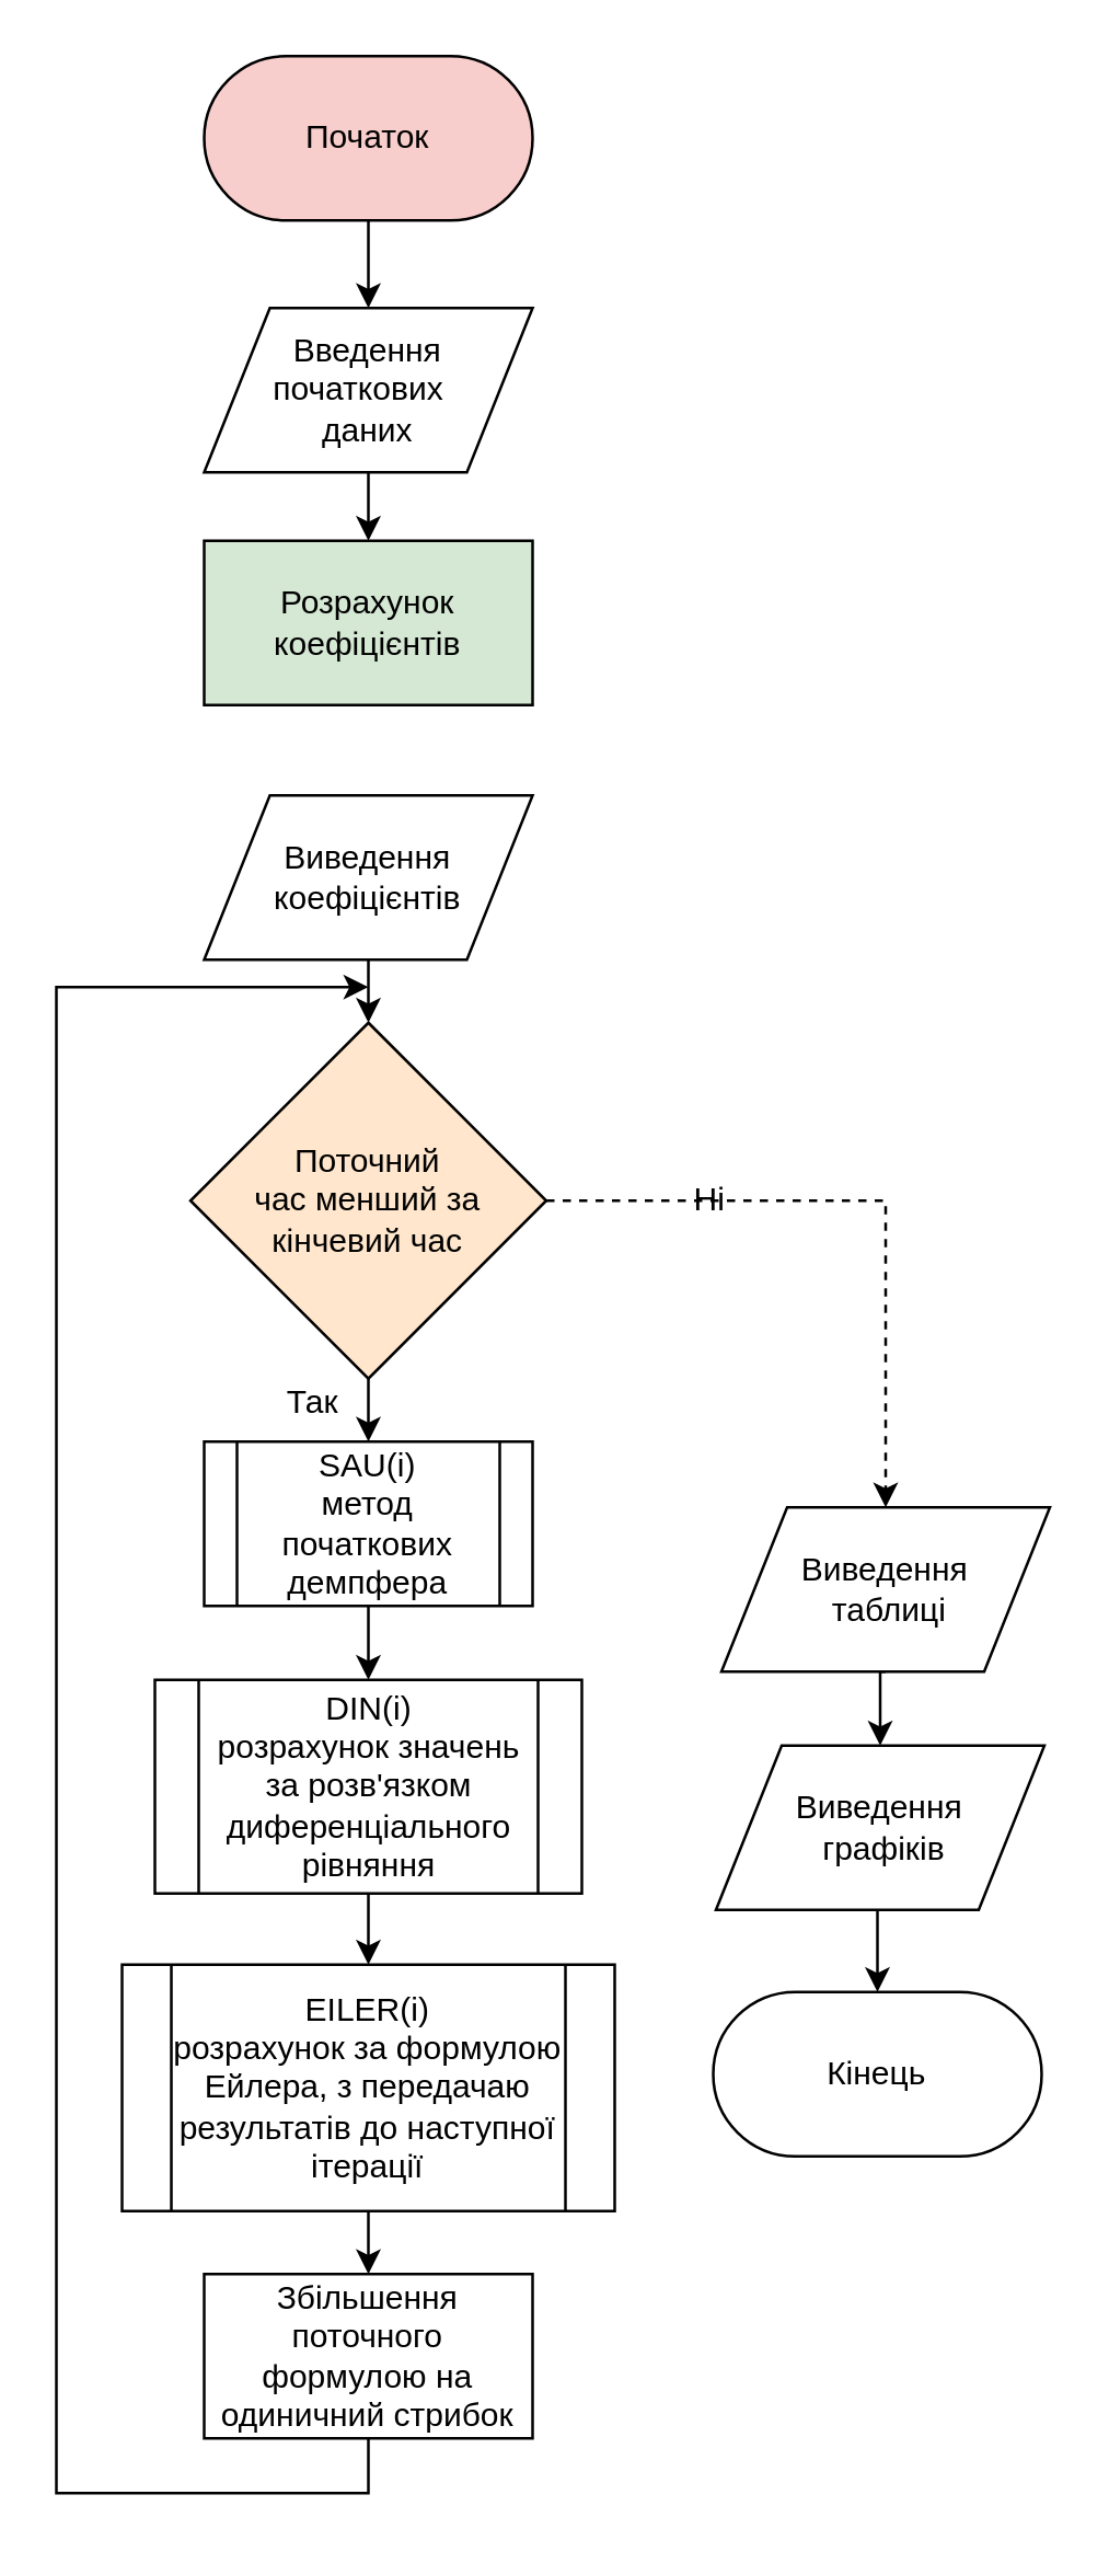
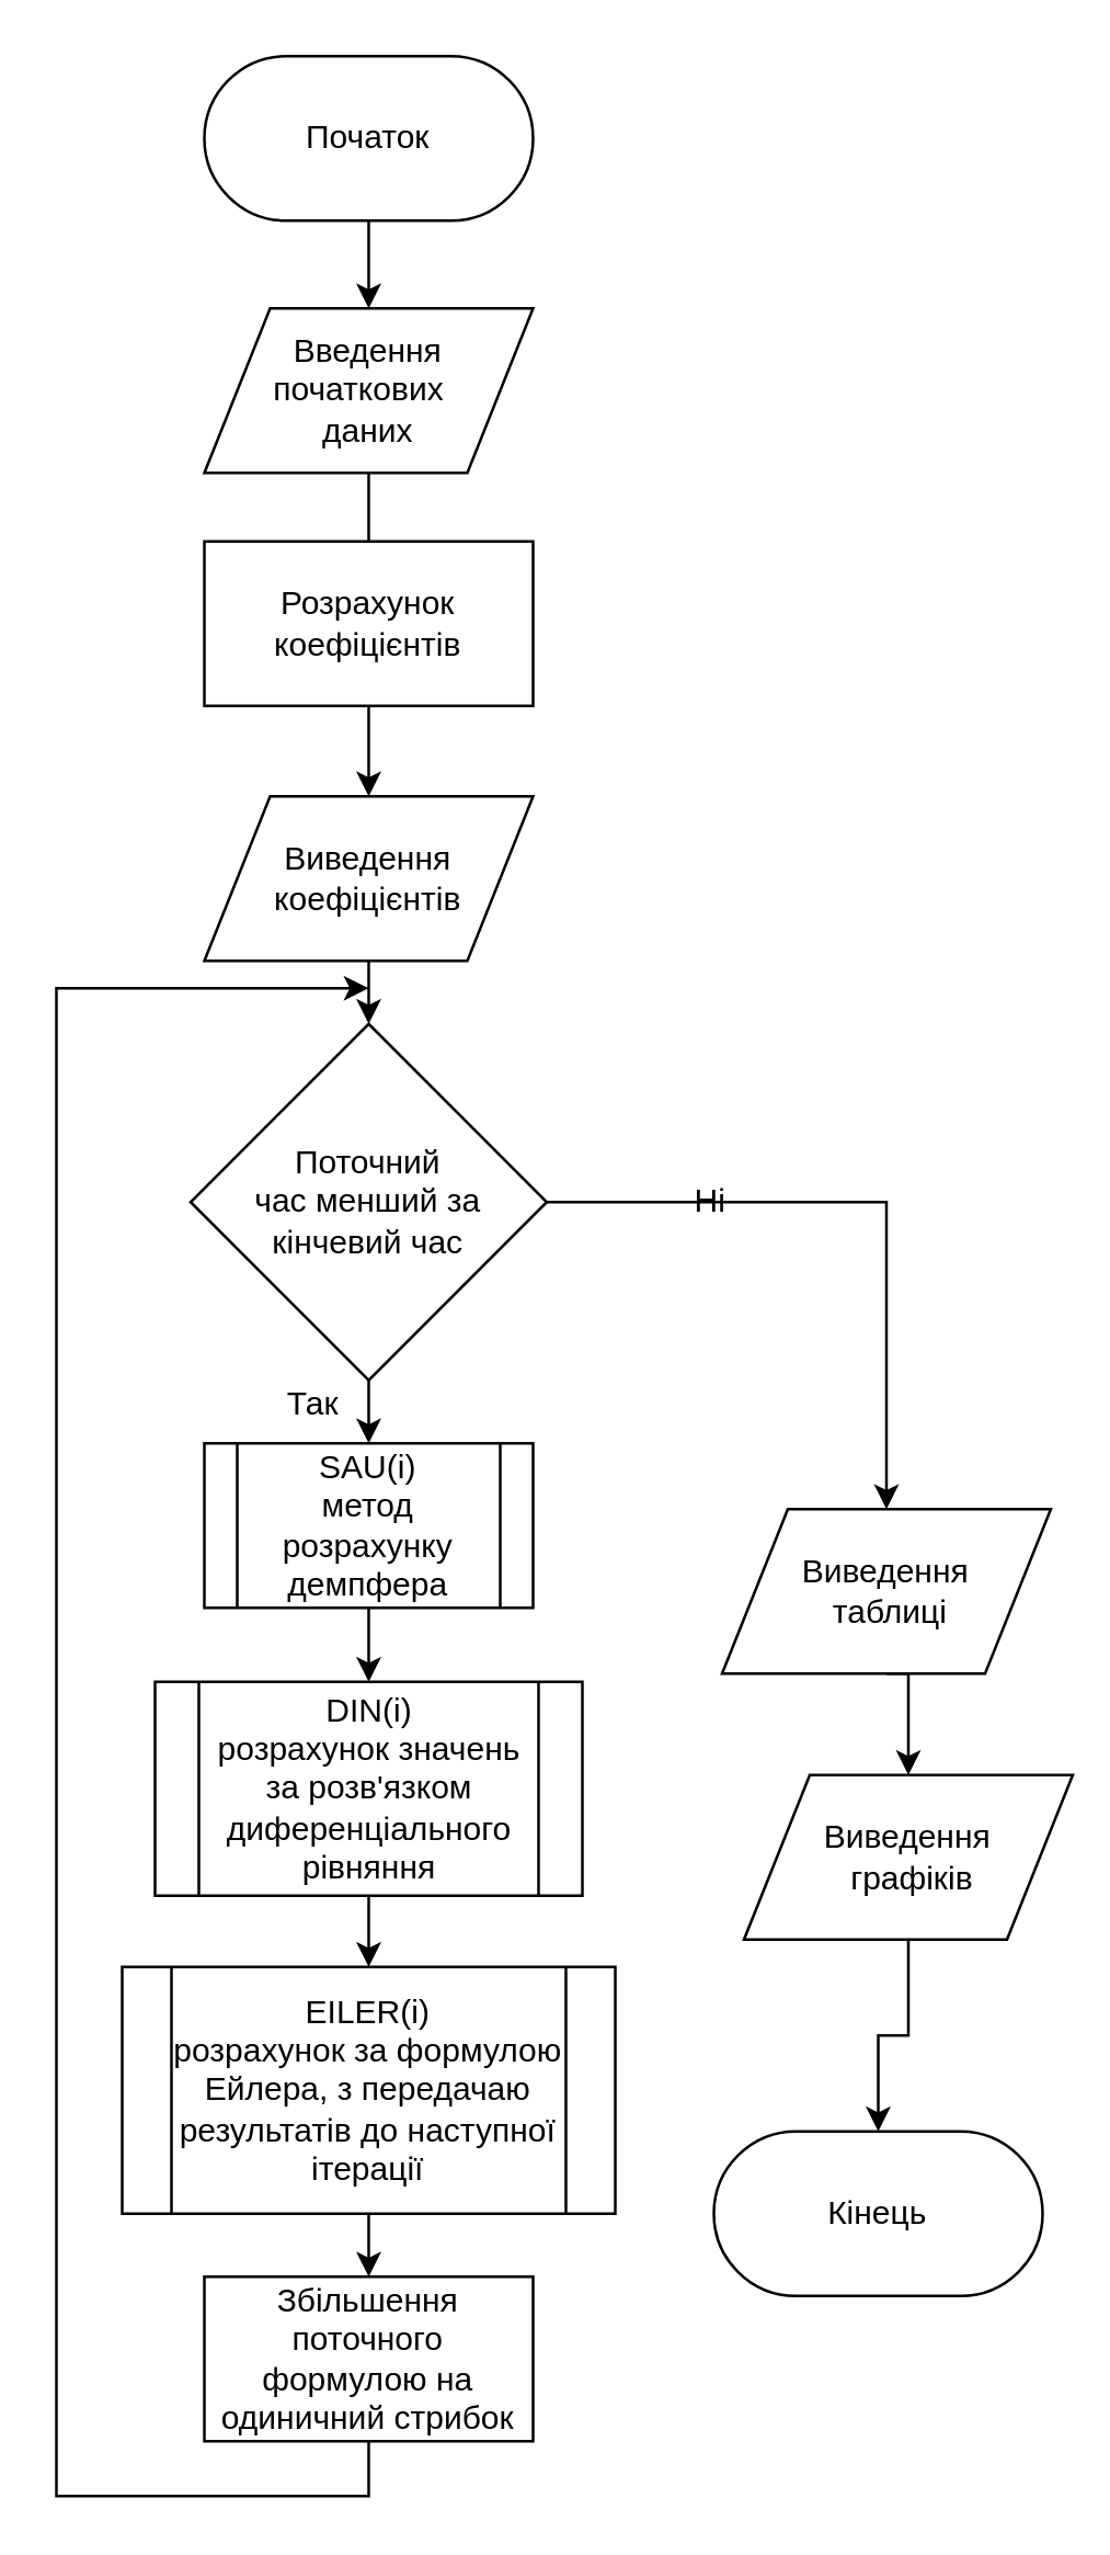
- <mxCell id="9" value="Початок" style="rounded=1;whiteSpace=wrap;html=1;arcSize=50;fillColor=#f8cecc;" parent="1" vertex="1"><mxGeometry x="74" y="20" width="120" height="60" as="geometry" /></mxCell>
+ <mxCell id="9" value="Початок" style="rounded=1;whiteSpace=wrap;html=1;arcSize=50;" parent="1" vertex="1"><mxGeometry x="74" y="20" width="120" height="60" as="geometry" /></mxCell>
- <mxCell id="2" style="edgeStyle=orthogonalEdgeStyle;rounded=0;orthogonalLoop=1;jettySize=auto;html=1;exitX=0.5;exitY=1;exitDx=0;exitDy=0;entryX=0.5;entryY=0;entryDx=0;entryDy=0;" parent="1" source="3" target="5" edge="1"><mxGeometry relative="1" as="geometry" /></mxCell>
+ <mxCell id="2" style="edgeStyle=orthogonalEdgeStyle;rounded=0;orthogonalLoop=1;jettySize=auto;html=1;exitX=0.5;exitY=1;exitDx=0;exitDy=0;entryX=0.5;entryY=0;entryDx=0;entryDy=0;endArrow=none;" parent="1" source="3" target="5" edge="1"><mxGeometry relative="1" as="geometry" /></mxCell>
- <mxCell id="5" value="Розрахунок коефіцієнтів" style="rounded=0;whiteSpace=wrap;html=1;fillColor=#d5e8d4;" parent="1" vertex="1"><mxGeometry x="74" y="197" width="120" height="60" as="geometry" /></mxCell>
+ <mxCell id="5" value="Розрахунок коефіцієнтів" style="rounded=0;whiteSpace=wrap;html=1;" parent="1" vertex="1"><mxGeometry x="74" y="197" width="120" height="60" as="geometry" /></mxCell>
+ <mxCell id="4" style="edgeStyle=orthogonalEdgeStyle;rounded=0;orthogonalLoop=1;jettySize=auto;html=1;exitX=0.5;exitY=1;exitDx=0;exitDy=0;entryX=0.5;entryY=0;entryDx=0;entryDy=0;" parent="1" source="5" target="7" edge="1"><mxGeometry relative="1" as="geometry" /></mxCell>
- <mxCell id="12" value="Поточний &lt;br&gt;час менший за кінчевий час" style="rhombus;whiteSpace=wrap;html=1;fillColor=#ffe6cc;" parent="1" vertex="1"><mxGeometry x="69" y="373" width="130" height="130" as="geometry" /></mxCell>
+ <mxCell id="12" value="Поточний &lt;br&gt;час менший за кінчевий час" style="rhombus;whiteSpace=wrap;html=1;" parent="1" vertex="1"><mxGeometry x="69" y="373" width="130" height="130" as="geometry" /></mxCell>
- <mxCell id="11" style="edgeStyle=orthogonalEdgeStyle;rounded=0;orthogonalLoop=1;jettySize=auto;html=1;exitX=1;exitY=0.5;exitDx=0;exitDy=0;entryX=0.5;entryY=0;entryDx=0;entryDy=0;dashed=1;" parent="1" source="12" target="22" edge="1"><mxGeometry relative="1" as="geometry" /></mxCell>
+ <mxCell id="11" style="edgeStyle=orthogonalEdgeStyle;rounded=0;orthogonalLoop=1;jettySize=auto;html=1;exitX=1;exitY=0.5;exitDx=0;exitDy=0;entryX=0.5;entryY=0;entryDx=0;entryDy=0;" parent="1" source="12" target="22" edge="1"><mxGeometry relative="1" as="geometry" /></mxCell>
- <mxCell id="14" value="SAU(i)&lt;br&gt;метод початкових демпфера" style="shape=process;whiteSpace=wrap;html=1;backgroundOutline=1;" parent="1" vertex="1"><mxGeometry x="74" y="526" width="120" height="60" as="geometry" /></mxCell>
+ <mxCell id="14" value="SAU(i)&lt;br&gt;метод розрахунку демпфера" style="shape=process;whiteSpace=wrap;html=1;backgroundOutline=1;" parent="1" vertex="1"><mxGeometry x="74" y="526" width="120" height="60" as="geometry" /></mxCell>
- <mxCell id="24" value="Виведення&lt;br&gt;&amp;nbsp;графіків" style="shape=parallelogram;perimeter=parallelogramPerimeter;whiteSpace=wrap;html=1;" parent="1" vertex="1"><mxGeometry x="261" y="637" width="120" height="60" as="geometry" /></mxCell>
+ <mxCell id="24" value="Виведення&lt;br&gt;&amp;nbsp;графіків" style="shape=parallelogram;perimeter=parallelogramPerimeter;whiteSpace=wrap;html=1;" parent="1" vertex="1"><mxGeometry x="271" y="647" width="120" height="60" as="geometry" /></mxCell>
- <mxCell id="25" value="Кінець" style="rounded=1;whiteSpace=wrap;html=1;arcSize=50;" parent="1" vertex="1"><mxGeometry x="260" y="727" width="120" height="60" as="geometry" /></mxCell>
+ <mxCell id="25" value="Кінець" style="rounded=1;whiteSpace=wrap;html=1;arcSize=50;" parent="1" vertex="1"><mxGeometry x="260" y="777" width="120" height="60" as="geometry" /></mxCell>
